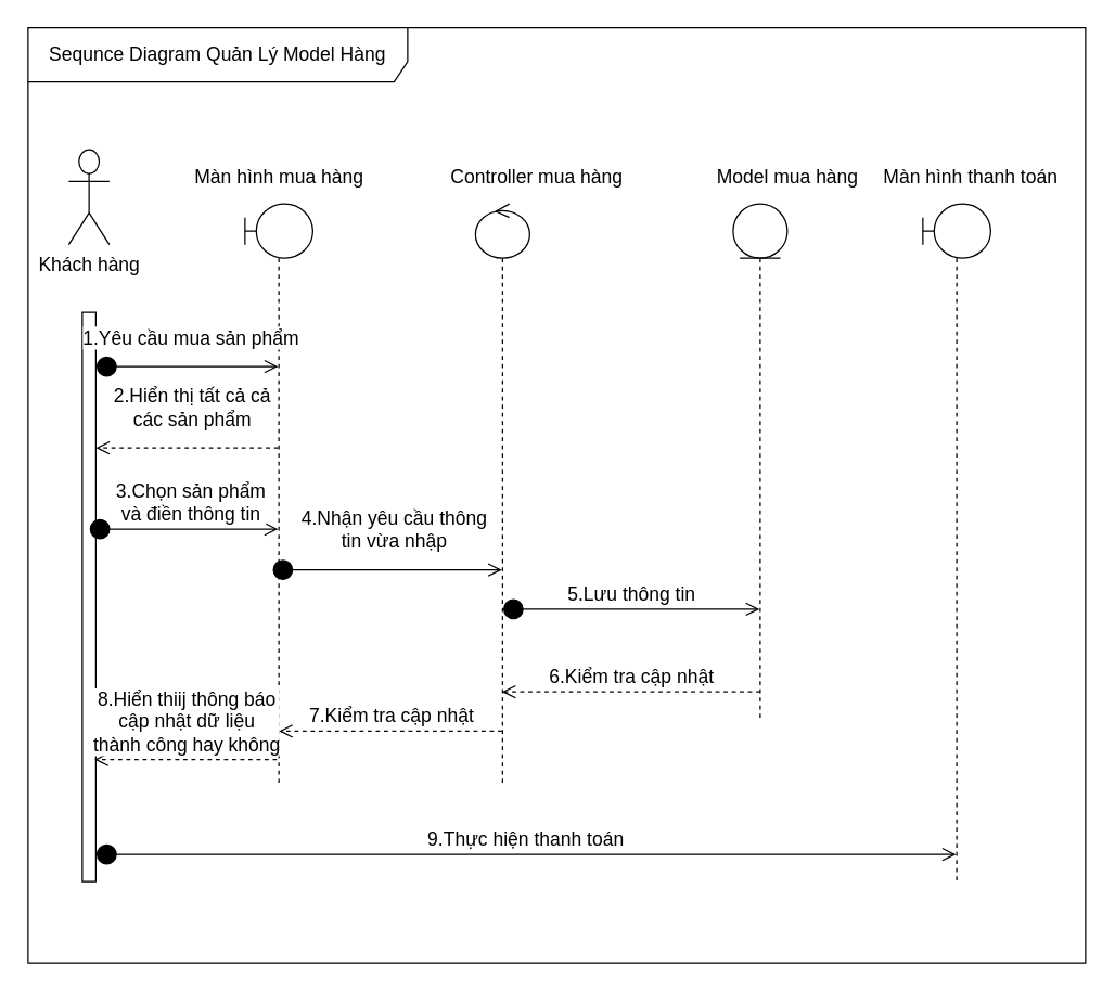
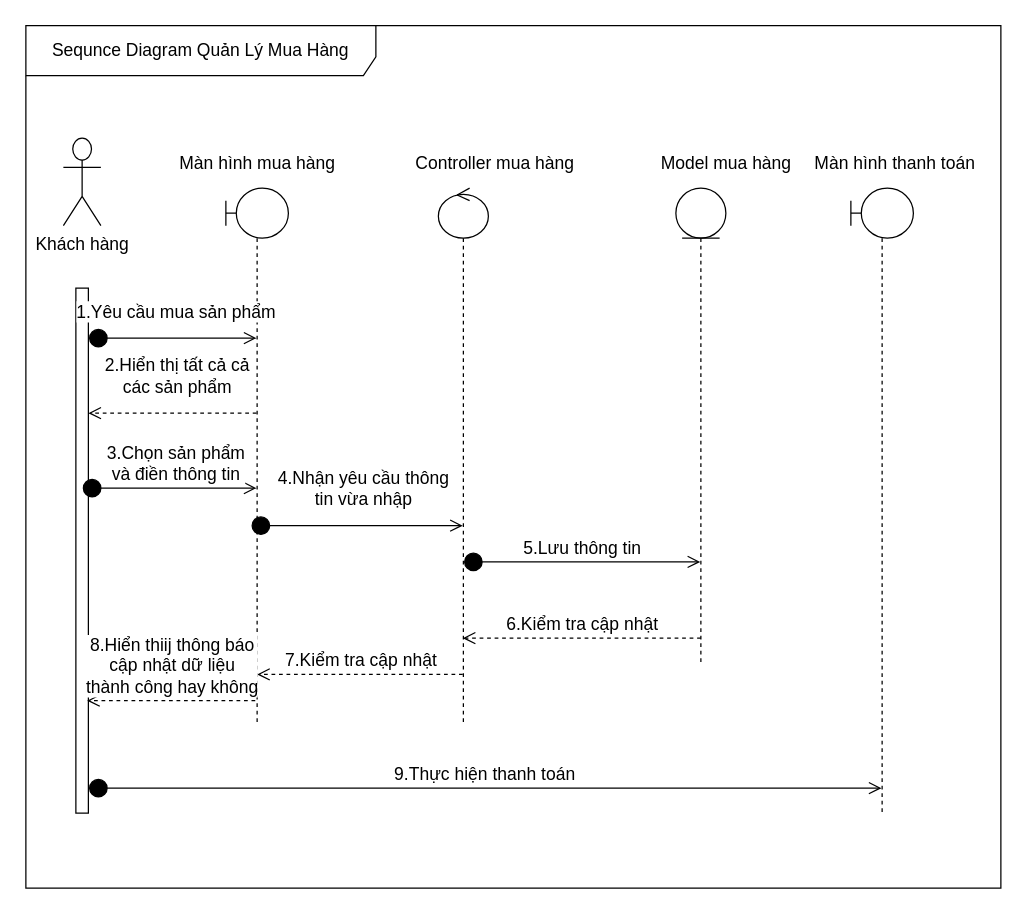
- <mxCell id="21" value="&lt;font style=&quot;font-size: 14px&quot;&gt;Sequnce Diagram Quản Lý Model Hàng&lt;/font&gt;" style="shape=umlFrame;whiteSpace=wrap;html=1;width=280;height=40;" vertex="1" parent="1"><mxGeometry x="20" y="20" width="780" height="690" as="geometry" /></mxCell>
+ <mxCell id="21" value="&lt;font style=&quot;font-size: 14px&quot;&gt;Sequnce Diagram Quản Lý Mua Hàng&lt;/font&gt;" style="shape=umlFrame;whiteSpace=wrap;html=1;width=280;height=40;" vertex="1" parent="1"><mxGeometry x="20" y="20" width="780" height="690" as="geometry" /></mxCell>
